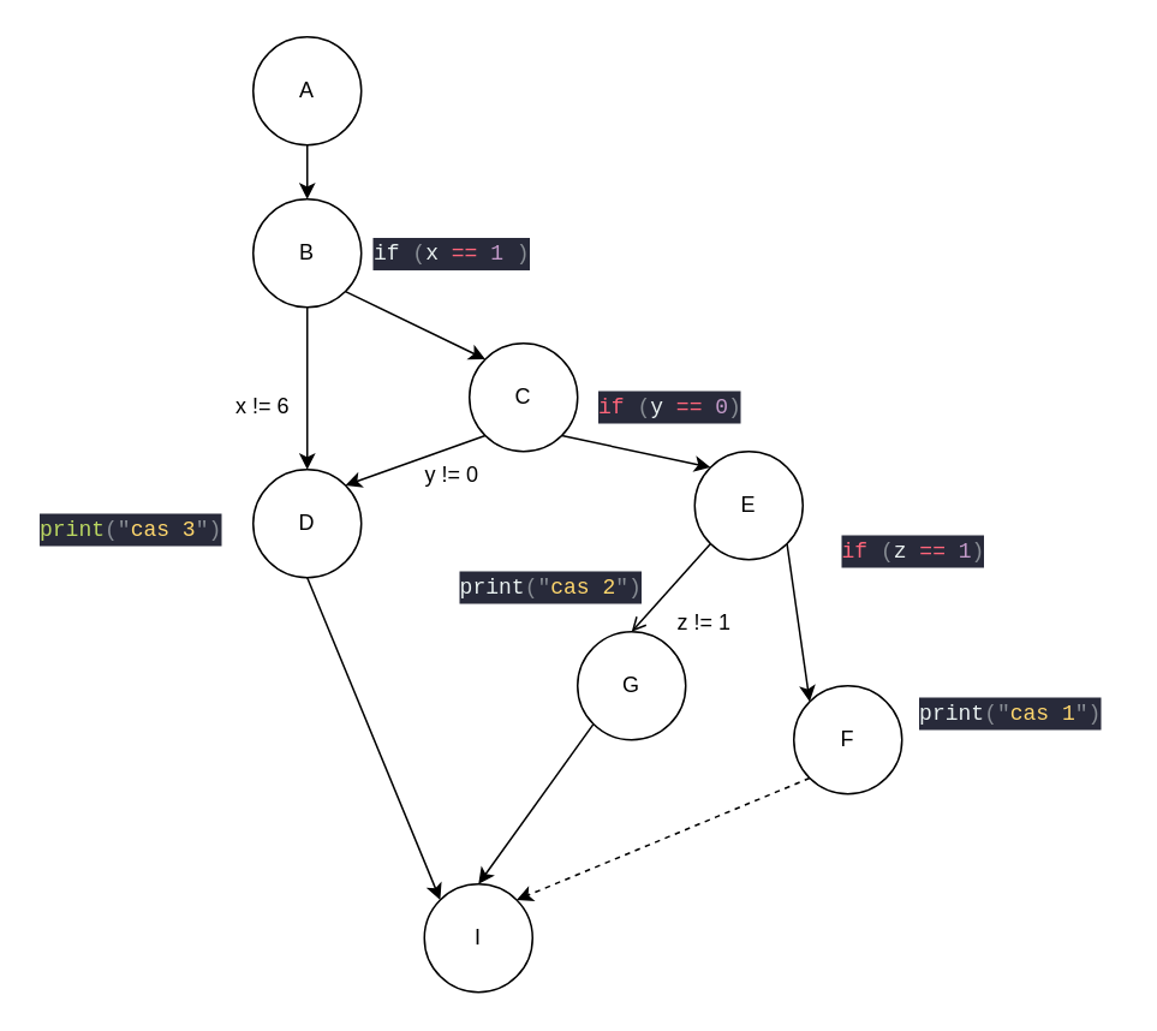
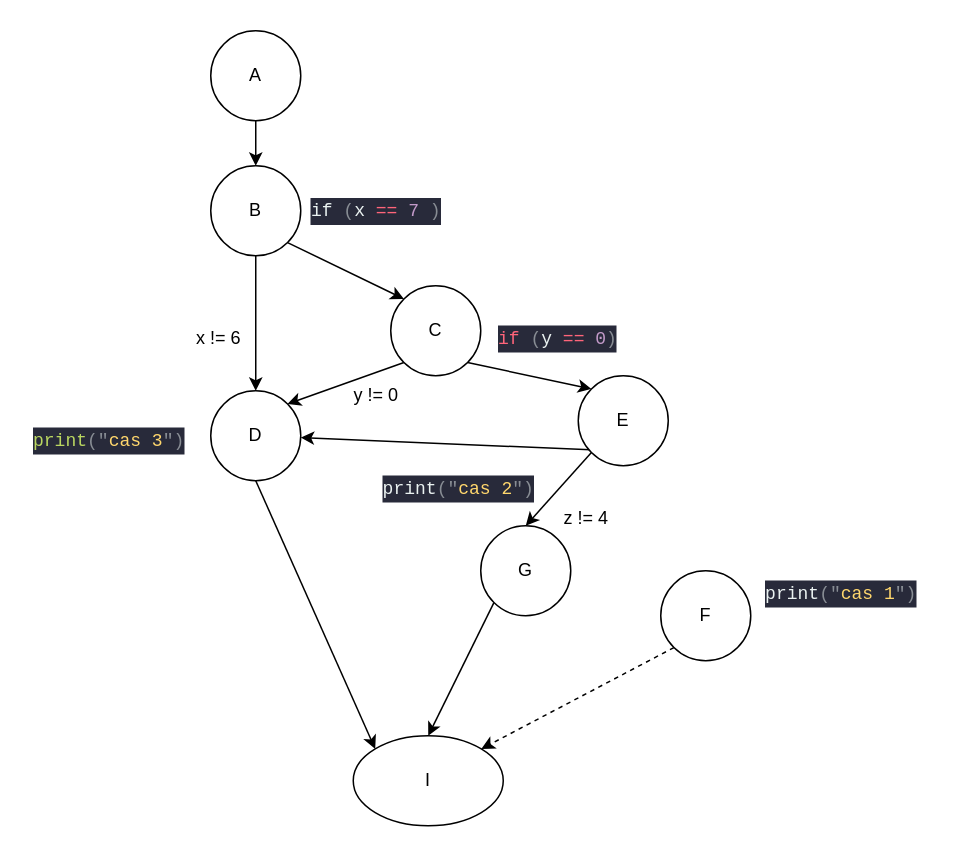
- <mxCell id="7" value="&lt;div style=&quot;color: rgb(234, 242, 241); background-color: rgb(40, 42, 58); font-family: Menlo, Monaco, &amp;quot;Courier New&amp;quot;, monospace; line-height: 18px;&quot;&gt;if &lt;span style=&quot;color: #888d94;&quot;&gt;(&lt;/span&gt;x &lt;span style=&quot;color: #ff657a;&quot;&gt;==&lt;/span&gt; &lt;span style=&quot;color: #c39ac9;&quot;&gt;1&lt;/span&gt; &lt;span style=&quot;color: #888d94;&quot;&gt;)&lt;/span&gt;&lt;/div&gt;" style="text;html=1;align=center;verticalAlign=middle;resizable=0;points=[];autosize=1;strokeColor=none;fillColor=none;" parent="1" vertex="1"><mxGeometry x="195" y="125" width="110" height="30" as="geometry" /></mxCell>
+ <mxCell id="7" value="&lt;div style=&quot;color: rgb(234, 242, 241); background-color: rgb(40, 42, 58); font-family: Menlo, Monaco, &amp;quot;Courier New&amp;quot;, monospace; line-height: 18px;&quot;&gt;if &lt;span style=&quot;color: #888d94;&quot;&gt;(&lt;/span&gt;x &lt;span style=&quot;color: #ff657a;&quot;&gt;==&lt;/span&gt; &lt;span style=&quot;color: #c39ac9;&quot;&gt;7&lt;/span&gt; &lt;span style=&quot;color: #888d94;&quot;&gt;)&lt;/span&gt;&lt;/div&gt;" style="text;html=1;align=center;verticalAlign=middle;resizable=0;points=[];autosize=1;strokeColor=none;fillColor=none;" parent="1" vertex="1"><mxGeometry x="195" y="125" width="110" height="30" as="geometry" /></mxCell>
- <mxCell id="15" value="&lt;div style=&quot;color: rgb(234, 242, 241); background-color: rgb(40, 42, 58); font-family: Menlo, Monaco, &amp;quot;Courier New&amp;quot;, monospace; font-weight: normal; font-size: 12px; line-height: 18px;&quot;&gt;&lt;div&gt;&lt;span style=&quot;color: #eaf2f1;&quot;&gt; &lt;/span&gt;&lt;span style=&quot;color: #ff657a;&quot;&gt;if&lt;/span&gt;&lt;span style=&quot;color: #eaf2f1;&quot;&gt; &lt;/span&gt;&lt;span style=&quot;color: #888d94;&quot;&gt;(&lt;/span&gt;&lt;span style=&quot;color: #eaf2f1;&quot;&gt;z &lt;/span&gt;&lt;span style=&quot;color: #ff657a;&quot;&gt;==&lt;/span&gt;&lt;span style=&quot;color: #eaf2f1;&quot;&gt; &lt;/span&gt;&lt;span style=&quot;color: #c39ac9;&quot;&gt;1&lt;/span&gt;&lt;span style=&quot;color: #888d94;&quot;&gt;)&lt;/span&gt;&lt;/div&gt;&lt;/div&gt;" style="text;whiteSpace=wrap;html=1;" parent="1" vertex="1"><mxGeometry x="465" y="290" width="120" height="40" as="geometry" /></mxCell>
- <mxCell id="12" style="rounded=0;orthogonalLoop=1;jettySize=auto;html=1;exitX=1;exitY=1;exitDx=0;exitDy=0;entryX=0;entryY=0;entryDx=0;entryDy=0;" parent="1" source="14" target="17" edge="1"><mxGeometry relative="1" as="geometry" /></mxCell>
+ <mxCell id="12" style="rounded=0;orthogonalLoop=1;jettySize=auto;html=1;exitX=1;exitY=1;exitDx=0;exitDy=0;" parent="1" source="14" target="23" edge="1"><mxGeometry relative="1" as="geometry" /></mxCell>
- <mxCell id="27" value="z != 1" style="text;html=1;align=center;verticalAlign=middle;resizable=0;points=[];autosize=1;strokeColor=none;fillColor=none;" parent="1" vertex="1"><mxGeometry x="365" y="330" width="50" height="30" as="geometry" /></mxCell>
+ <mxCell id="27" value="z != 4" style="text;html=1;align=center;verticalAlign=middle;resizable=0;points=[];autosize=1;strokeColor=none;fillColor=none;" parent="1" vertex="1"><mxGeometry x="365" y="330" width="50" height="30" as="geometry" /></mxCell>
- <mxCell id="13" style="rounded=0;orthogonalLoop=1;jettySize=auto;html=1;exitX=0;exitY=1;exitDx=0;exitDy=0;entryX=0.5;entryY=0;entryDx=0;entryDy=0;endArrow=open;" parent="1" source="14" target="20" edge="1"><mxGeometry relative="1" as="geometry" /></mxCell>
+ <mxCell id="13" style="rounded=0;orthogonalLoop=1;jettySize=auto;html=1;exitX=0;exitY=1;exitDx=0;exitDy=0;entryX=0.5;entryY=0;entryDx=0;entryDy=0;" parent="1" source="14" target="20" edge="1"><mxGeometry relative="1" as="geometry" /></mxCell>
- <mxCell id="28" value="I&lt;br&gt;" style="ellipse;whiteSpace=wrap;html=1;aspect=fixed;" vertex="1" parent="1"><mxGeometry x="235" y="490" width="60" height="60" as="geometry" /></mxCell>
+ <mxCell id="28" value="I&lt;br&gt;" style="ellipse;whiteSpace=wrap;html=1;aspect=fixed;" vertex="1" parent="1"><mxGeometry x="235" y="490" width="100" height="60" as="geometry" /></mxCell>
